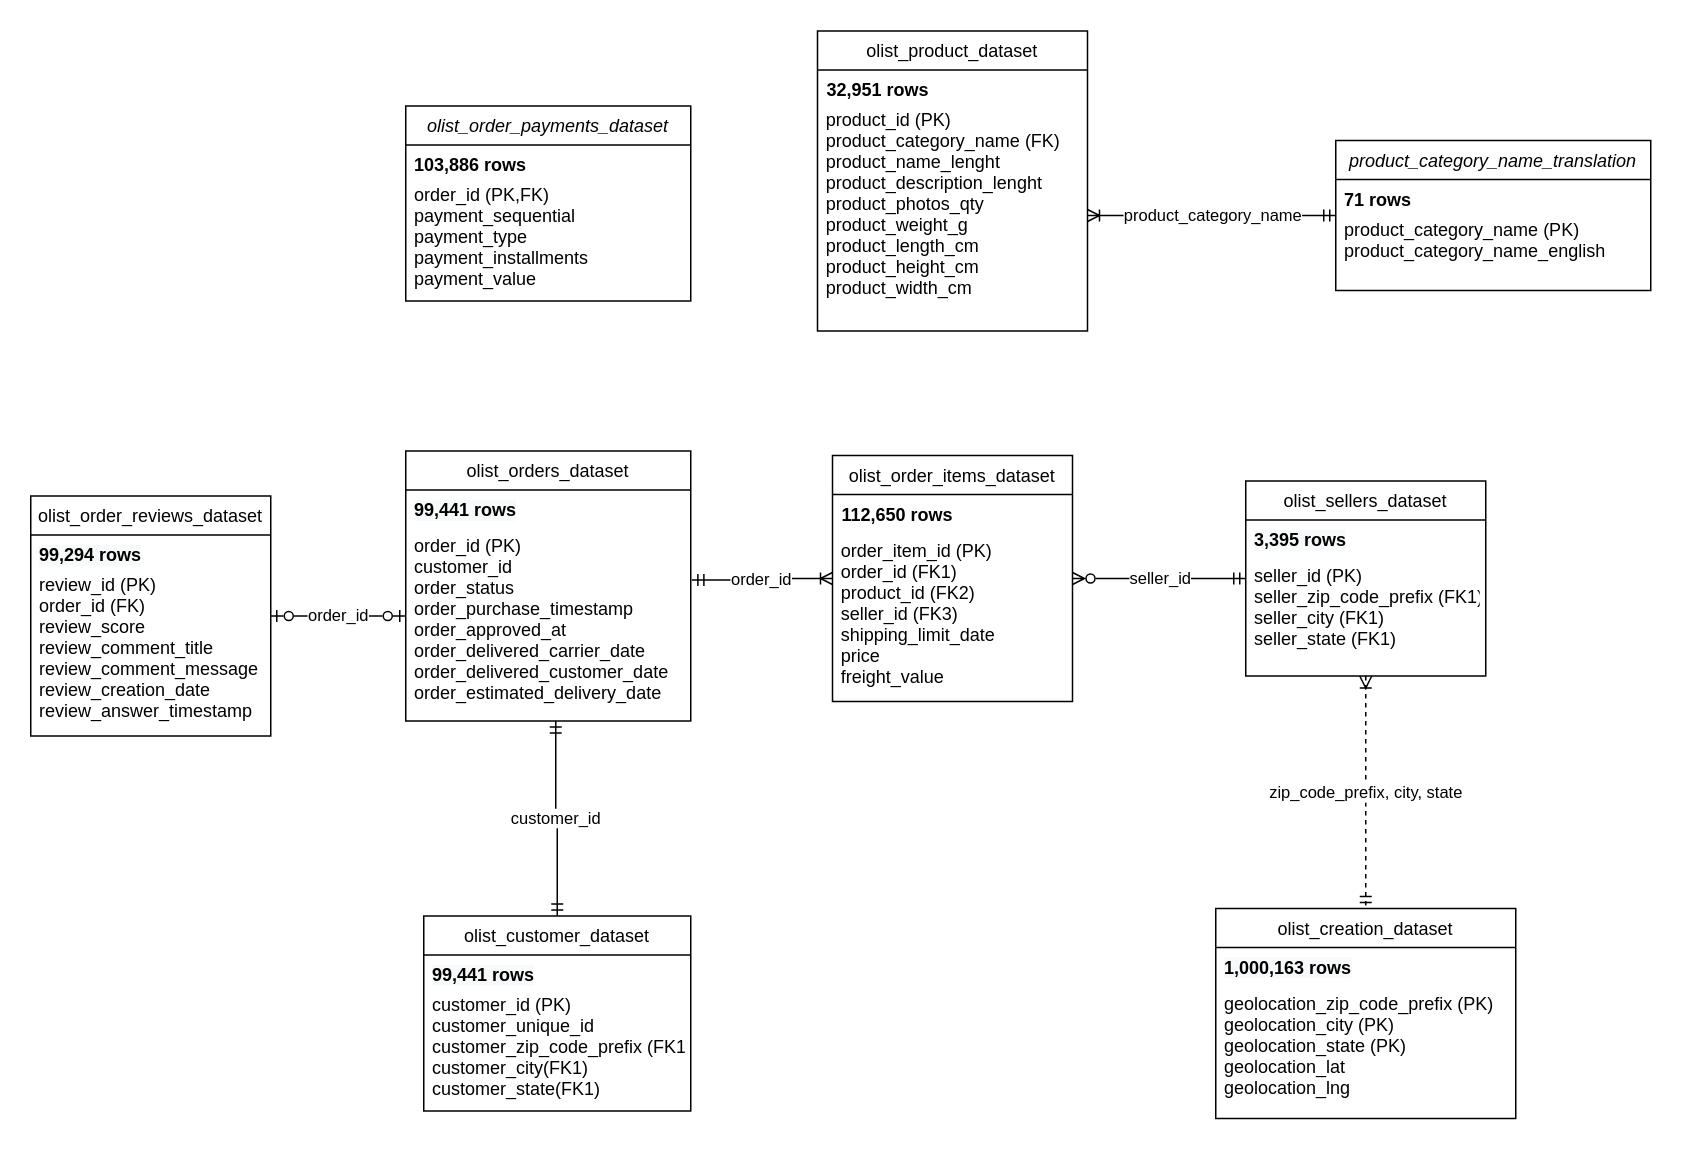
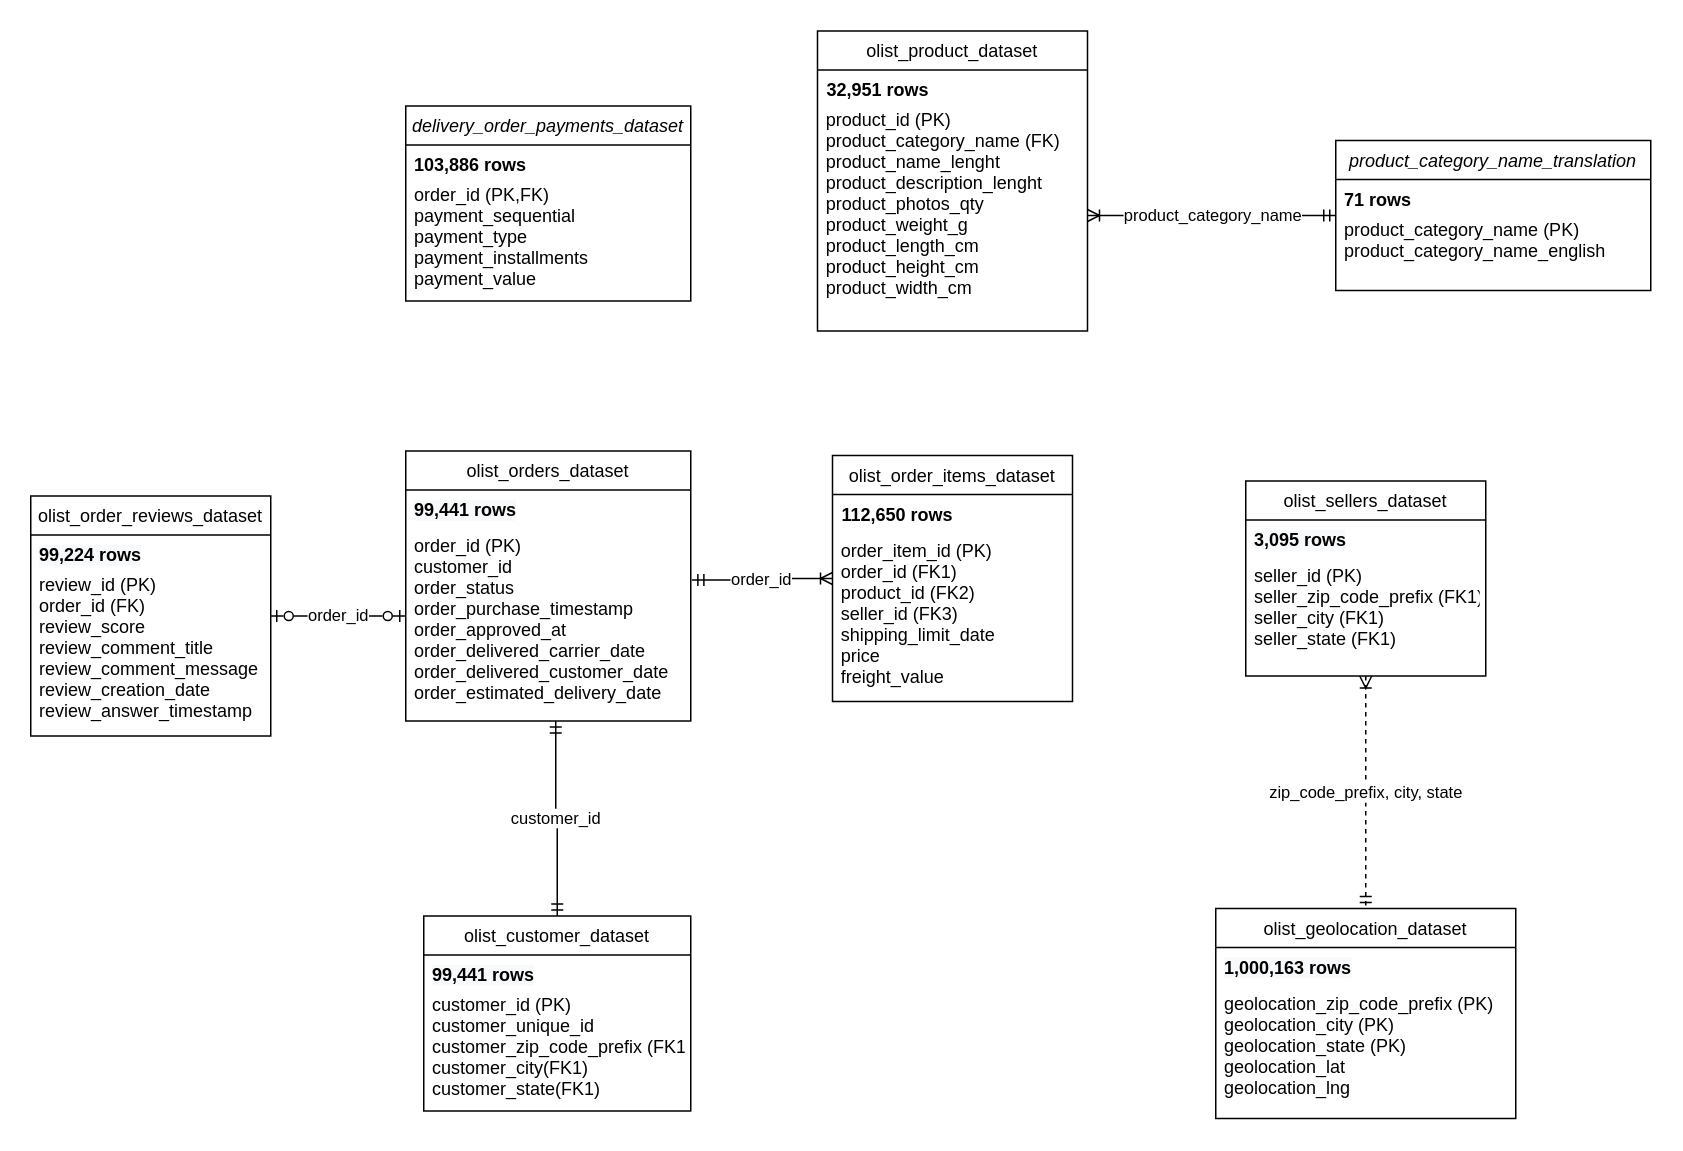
- <mxCell id="2" value="olist_order_payments_dataset" style="swimlane;fontStyle=2;align=center;verticalAlign=top;childLayout=stackLayout;horizontal=1;startSize=26;horizontalStack=0;resizeParent=1;resizeLast=0;collapsible=1;marginBottom=0;rounded=0;shadow=0;strokeWidth=1;" parent="1" vertex="1"><mxGeometry x="270" y="70" width="190" height="130" as="geometry"><mxRectangle x="230" y="140" width="160" height="26" as="alternateBounds" /></mxGeometry></mxCell>
+ <mxCell id="2" value="delivery_order_payments_dataset" style="swimlane;fontStyle=2;align=center;verticalAlign=top;childLayout=stackLayout;horizontal=1;startSize=26;horizontalStack=0;resizeParent=1;resizeLast=0;collapsible=1;marginBottom=0;rounded=0;shadow=0;strokeWidth=1;" parent="1" vertex="1"><mxGeometry x="270" y="70" width="190" height="130" as="geometry"><mxRectangle x="230" y="140" width="160" height="26" as="alternateBounds" /></mxGeometry></mxCell>
- <mxCell id="17" value="&lt;span style=&quot;color: rgb(0, 0, 0); font-family: Helvetica; font-size: 12px; font-style: normal; font-variant-ligatures: normal; font-variant-caps: normal; letter-spacing: normal; orphans: 2; text-align: left; text-indent: 0px; text-transform: none; widows: 2; word-spacing: 0px; -webkit-text-stroke-width: 0px; background-color: rgb(248, 249, 250); text-decoration-thickness: initial; text-decoration-style: initial; text-decoration-color: initial; float: none; display: inline !important;&quot;&gt;3,395 rows&lt;/span&gt;" style="text;whiteSpace=wrap;html=1;fontStyle=1;spacingLeft=4;spacingRight=4;" parent="16" vertex="1"><mxGeometry y="26" width="160" height="24" as="geometry" /></mxCell>
+ <mxCell id="17" value="&lt;span style=&quot;color: rgb(0, 0, 0); font-family: Helvetica; font-size: 12px; font-style: normal; font-variant-ligatures: normal; font-variant-caps: normal; letter-spacing: normal; orphans: 2; text-align: left; text-indent: 0px; text-transform: none; widows: 2; word-spacing: 0px; -webkit-text-stroke-width: 0px; background-color: rgb(248, 249, 250); text-decoration-thickness: initial; text-decoration-style: initial; text-decoration-color: initial; float: none; display: inline !important;&quot;&gt;3,095 rows&lt;/span&gt;" style="text;whiteSpace=wrap;html=1;fontStyle=1;spacingLeft=4;spacingRight=4;" parent="16" vertex="1"><mxGeometry y="26" width="160" height="24" as="geometry" /></mxCell>
- <mxCell id="27" value="&lt;span style=&quot;color: rgb(0, 0, 0); font-family: Helvetica; font-size: 12px; font-style: normal; font-variant-ligatures: normal; font-variant-caps: normal; letter-spacing: normal; orphans: 2; text-align: left; text-indent: 0px; text-transform: none; widows: 2; word-spacing: 0px; -webkit-text-stroke-width: 0px; background-color: rgb(248, 249, 250); text-decoration-thickness: initial; text-decoration-style: initial; text-decoration-color: initial; float: none; display: inline !important;&quot;&gt;99,294 rows&lt;/span&gt;" style="text;whiteSpace=wrap;html=1;spacingLeft=4;spacingRight=4;fontStyle=1" parent="26" vertex="1"><mxGeometry y="26" width="160" height="20" as="geometry" /></mxCell>
+ <mxCell id="27" value="&lt;span style=&quot;color: rgb(0, 0, 0); font-family: Helvetica; font-size: 12px; font-style: normal; font-variant-ligatures: normal; font-variant-caps: normal; letter-spacing: normal; orphans: 2; text-align: left; text-indent: 0px; text-transform: none; widows: 2; word-spacing: 0px; -webkit-text-stroke-width: 0px; background-color: rgb(248, 249, 250); text-decoration-thickness: initial; text-decoration-style: initial; text-decoration-color: initial; float: none; display: inline !important;&quot;&gt;99,224 rows&lt;/span&gt;" style="text;whiteSpace=wrap;html=1;spacingLeft=4;spacingRight=4;fontStyle=1" parent="26" vertex="1"><mxGeometry y="26" width="160" height="20" as="geometry" /></mxCell>
- <mxCell id="8" value="seller_id" style="edgeStyle=orthogonalEdgeStyle;rounded=0;orthogonalLoop=1;jettySize=auto;html=1;entryX=0;entryY=0.5;entryDx=0;entryDy=0;endArrow=ERmandOne;endFill=0;startArrow=ERzeroToMany;startFill=0;" parent="1" source="9" target="16" edge="1"><mxGeometry relative="1" as="geometry" /></mxCell>
- <mxCell id="19" value="olist_creation_dataset" style="swimlane;fontStyle=0;align=center;verticalAlign=top;childLayout=stackLayout;horizontal=1;startSize=26;horizontalStack=0;resizeParent=1;resizeLast=0;collapsible=1;marginBottom=0;rounded=0;shadow=0;strokeWidth=1;" parent="1" vertex="1"><mxGeometry x="810" y="605" width="200" height="140" as="geometry"><mxRectangle x="340" y="380" width="170" height="26" as="alternateBounds" /></mxGeometry></mxCell>
+ <mxCell id="19" value="olist_geolocation_dataset" style="swimlane;fontStyle=0;align=center;verticalAlign=top;childLayout=stackLayout;horizontal=1;startSize=26;horizontalStack=0;resizeParent=1;resizeLast=0;collapsible=1;marginBottom=0;rounded=0;shadow=0;strokeWidth=1;" parent="1" vertex="1"><mxGeometry x="810" y="605" width="200" height="140" as="geometry"><mxRectangle x="340" y="380" width="170" height="26" as="alternateBounds" /></mxGeometry></mxCell>
